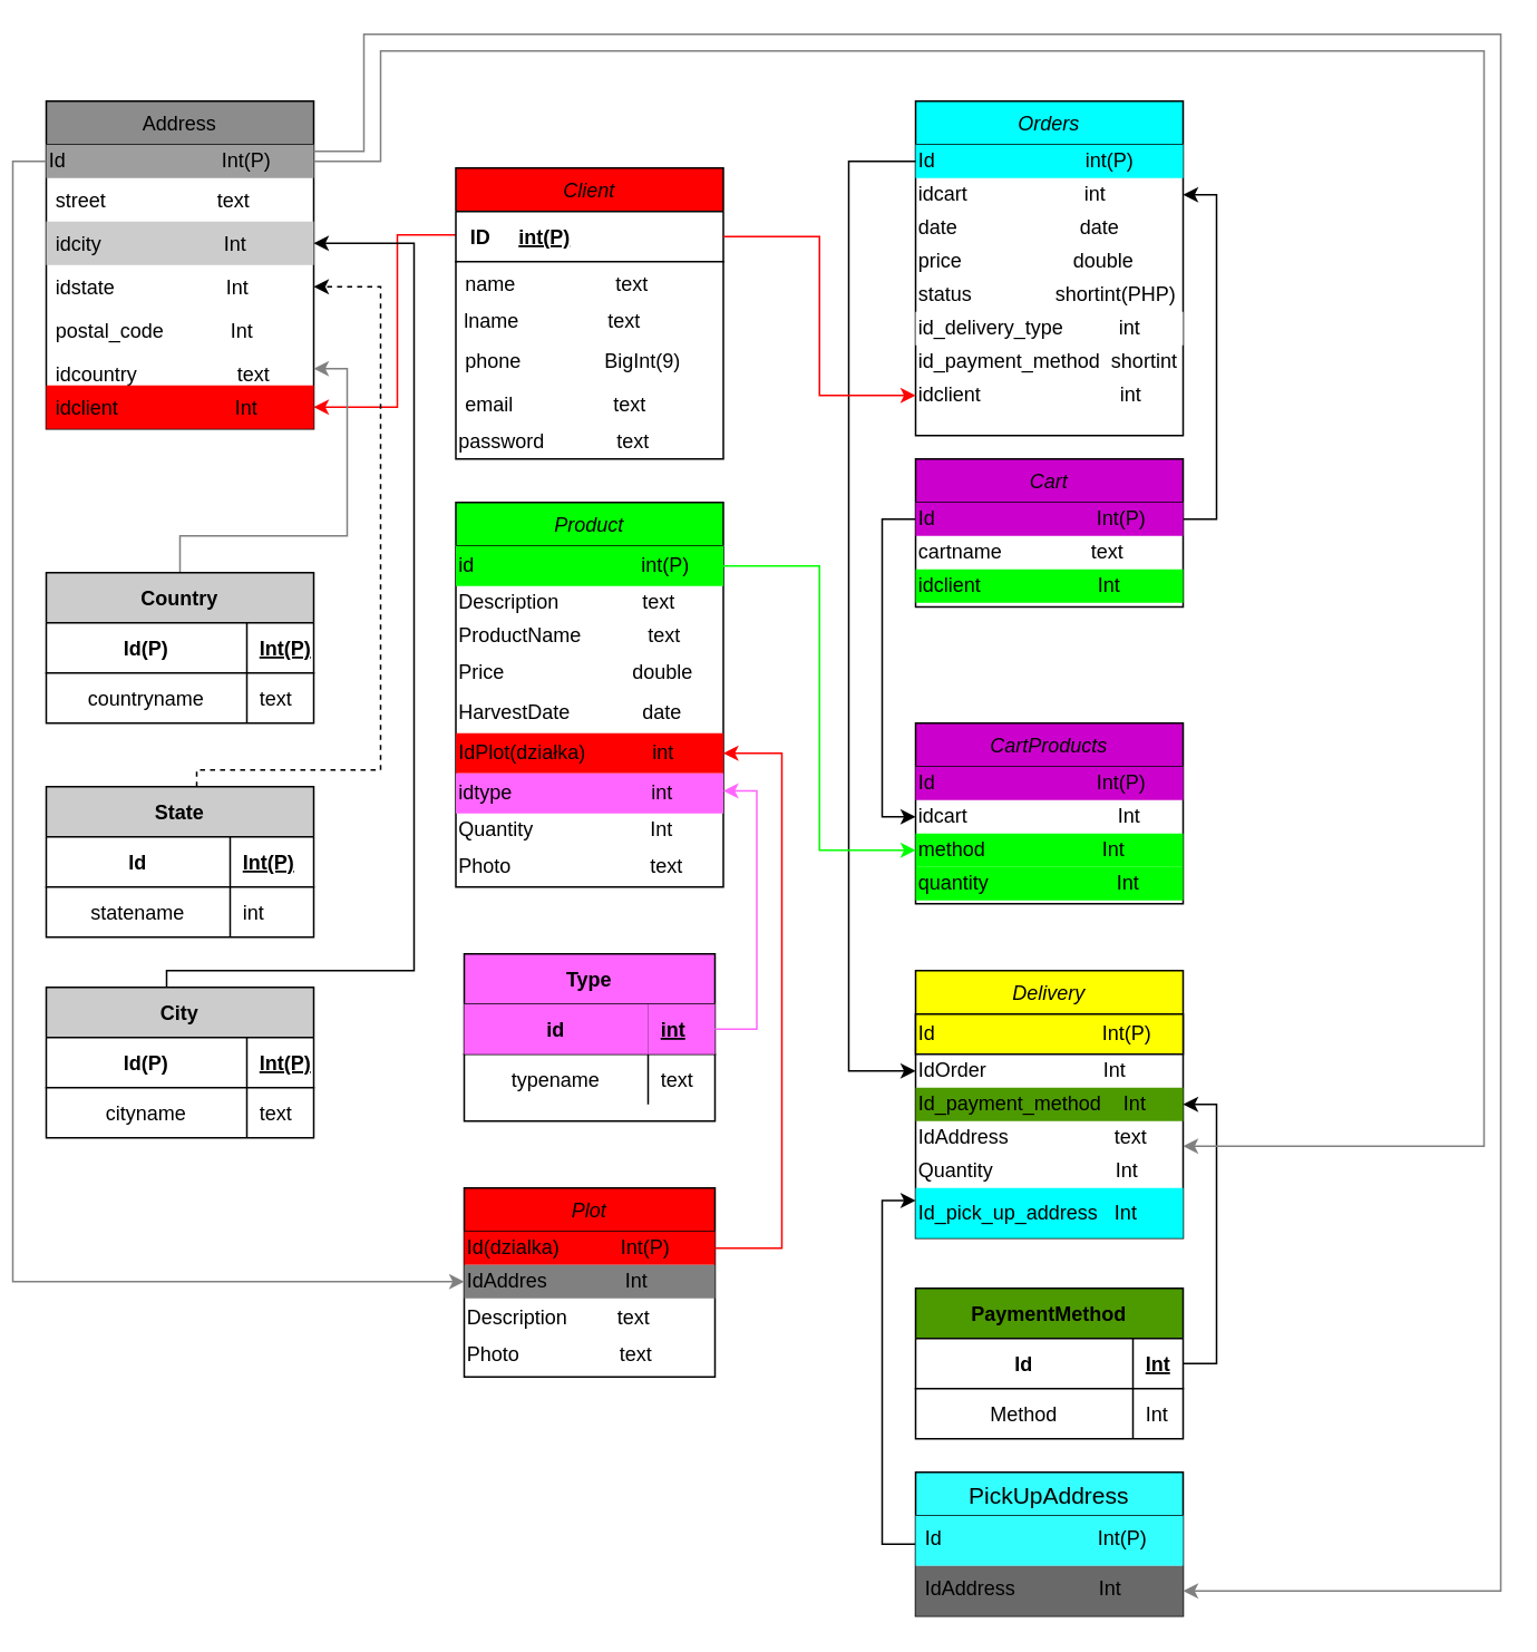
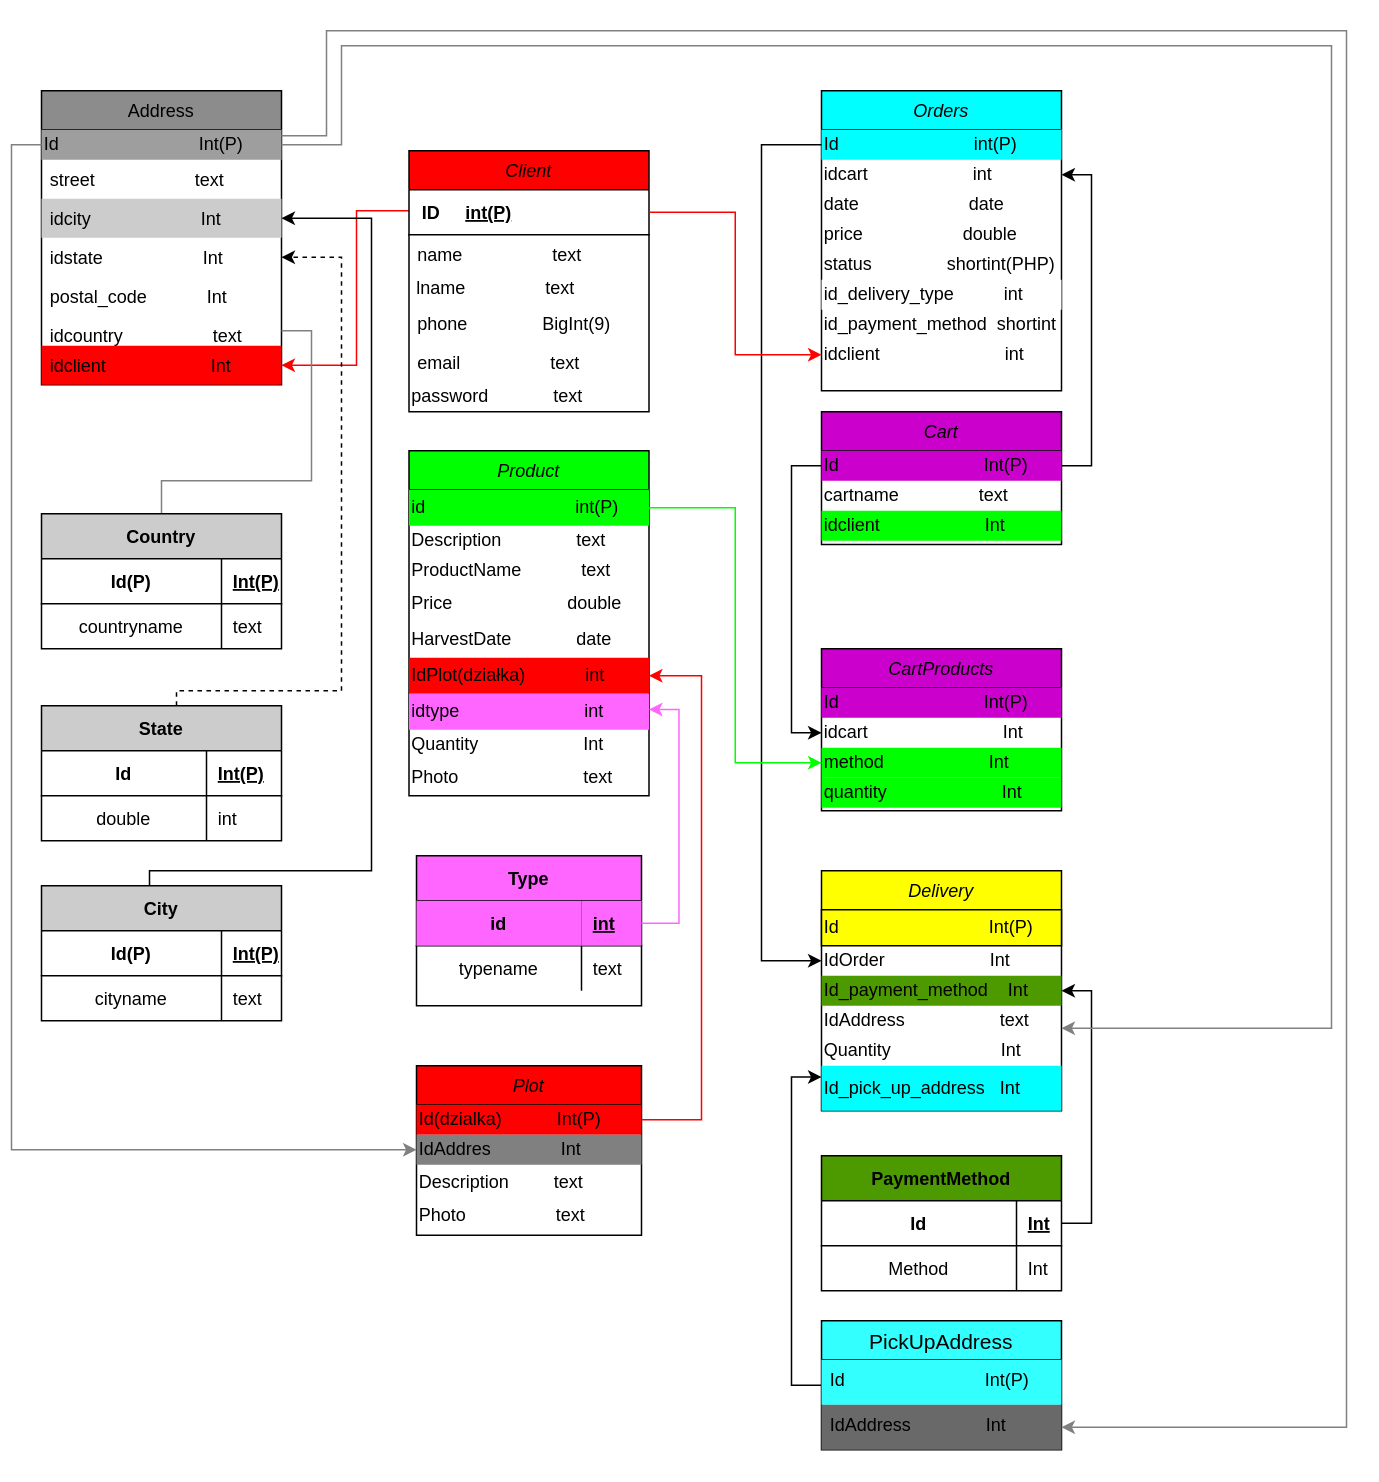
- <mxCell id="106" style="edgeStyle=orthogonalEdgeStyle;rounded=0;orthogonalLoop=1;jettySize=auto;html=1;entryX=1;entryY=0.5;entryDx=0;entryDy=0;strokeColor=#808080;fillColor=#FFFF00;" parent="1" source="107" target="19" edge="1"><mxGeometry relative="1" as="geometry"><Array as="points"><mxPoint x="100" y="320" /><mxPoint x="200" y="320" /><mxPoint x="200" y="220" /></Array></mxGeometry></mxCell>
+ <mxCell id="106" style="edgeStyle=orthogonalEdgeStyle;rounded=0;orthogonalLoop=1;jettySize=auto;html=1;entryX=1;entryY=0.5;entryDx=0;entryDy=0;strokeColor=#808080;fillColor=#FFFF00;endArrow=none;" parent="1" source="107" target="19" edge="1"><mxGeometry relative="1" as="geometry"><Array as="points"><mxPoint x="100" y="320" /><mxPoint x="200" y="320" /><mxPoint x="200" y="220" /></Array></mxGeometry></mxCell>
- <mxCell id="35" value="statename" style="shape=partialRectangle;connectable=0;fillColor=none;top=0;left=0;bottom=0;right=0;editable=1;overflow=hidden;" parent="34" vertex="1"><mxGeometry width="110" height="30" as="geometry" /></mxCell>
+ <mxCell id="35" value="double" style="shape=partialRectangle;connectable=0;fillColor=none;top=0;left=0;bottom=0;right=0;editable=1;overflow=hidden;" parent="34" vertex="1"><mxGeometry width="110" height="30" as="geometry" /></mxCell>
